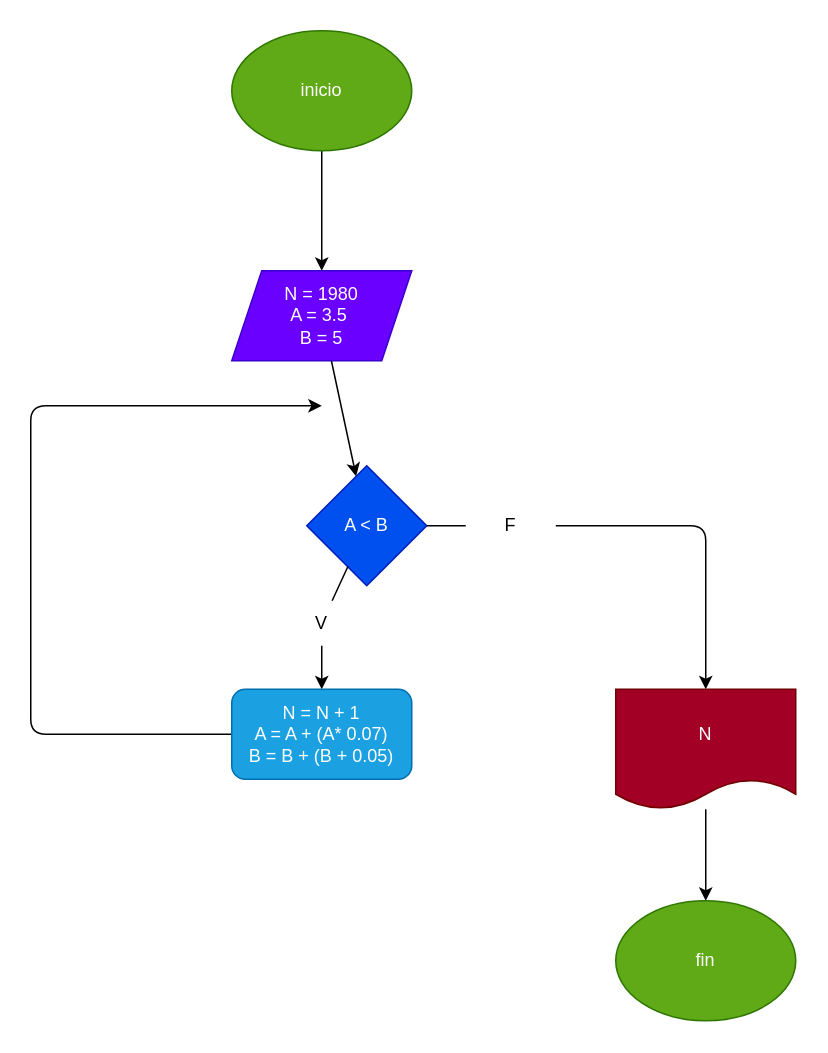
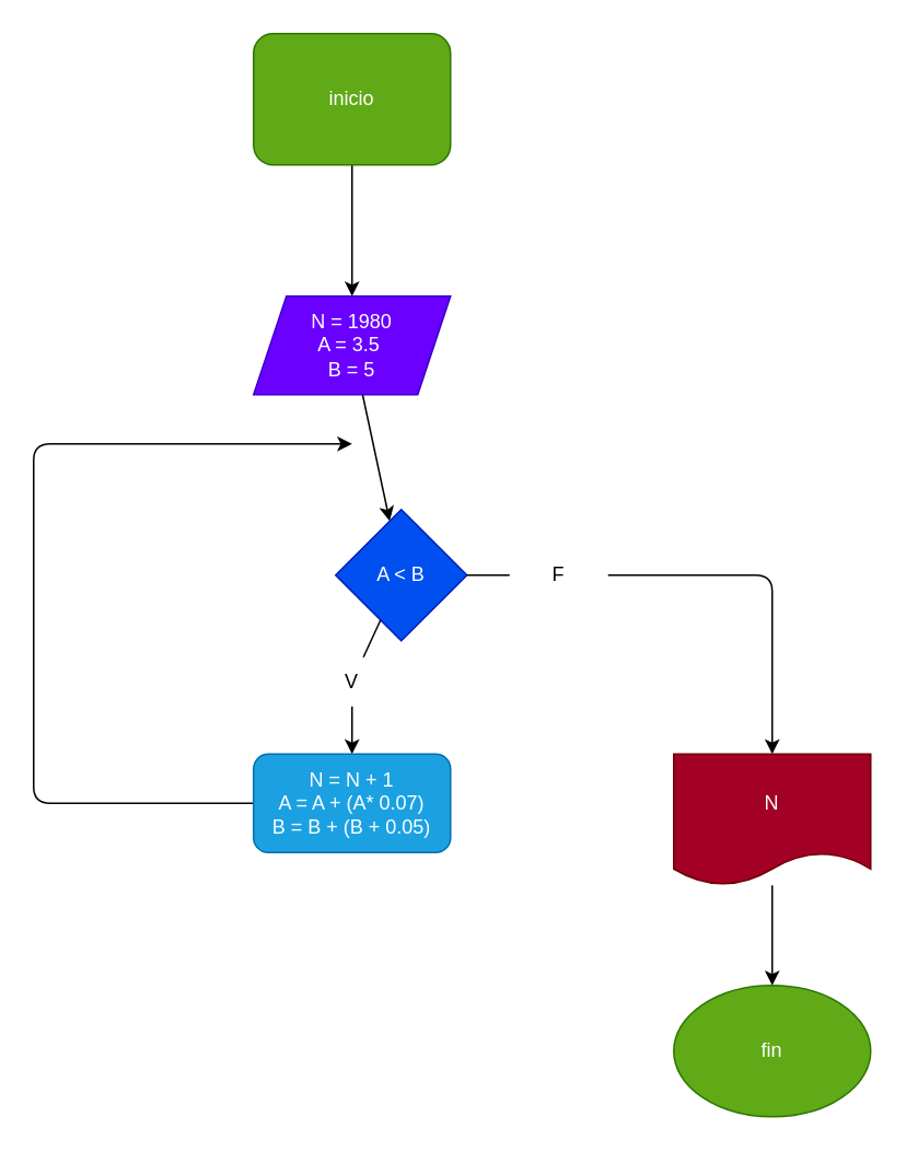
- <mxCell id="3" value="inicio" style="ellipse;whiteSpace=wrap;html=1;fillColor=#60a917;fontColor=#ffffff;strokeColor=#2D7600;" vertex="1" parent="1"><mxGeometry x="154" width="120" height="80" as="geometry" y="20" /></mxCell>
+ <mxCell id="3" value="inicio" style="whiteSpace=wrap;html=1;fillColor=#60a917;fontColor=#ffffff;strokeColor=#2D7600;rounded=1;" vertex="1" parent="1"><mxGeometry x="154" width="120" height="80" as="geometry" y="20" /></mxCell>
